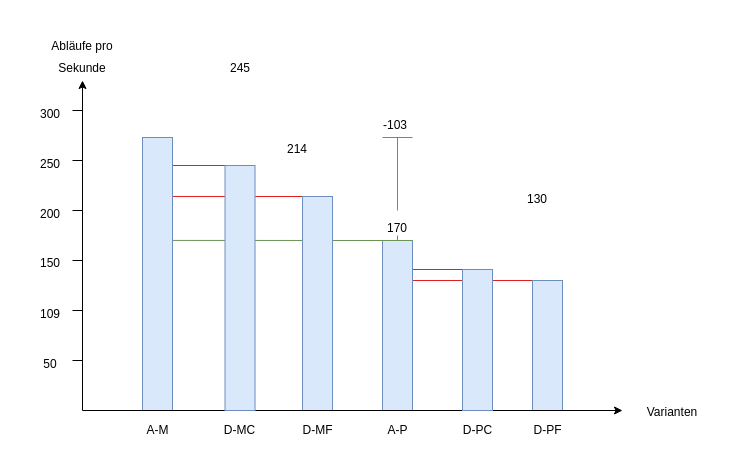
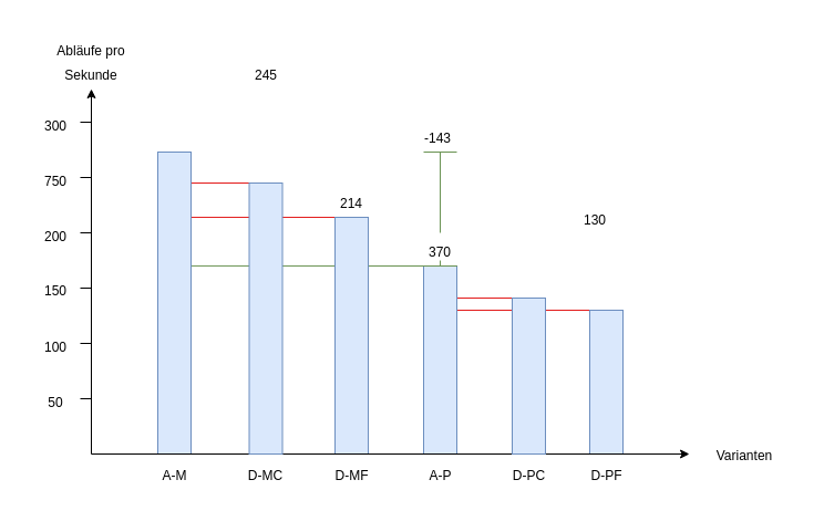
- <mxCell id="39" value="-103" style="text;html=1;strokeColor=none;fillColor=none;align=center;verticalAlign=middle;whiteSpace=wrap;rounded=0;" parent="1" vertex="1"><mxGeometry x="365" y="115" width="60" height="20" as="geometry" /></mxCell>
+ <mxCell id="39" value="-143" style="text;html=1;strokeColor=none;fillColor=none;align=center;verticalAlign=middle;whiteSpace=wrap;rounded=0;" parent="1" vertex="1"><mxGeometry x="365" y="115" width="60" height="20" as="geometry" /></mxCell>
- <mxCell id="18" value="214" style="text;html=1;strokeColor=none;fillColor=none;align=center;verticalAlign=middle;whiteSpace=wrap;rounded=0;" parent="1" vertex="1"><mxGeometry x="267.02" y="139" width="60" height="20" as="geometry" /></mxCell>
+ <mxCell id="18" value="214" style="text;html=1;strokeColor=none;fillColor=none;align=center;verticalAlign=middle;whiteSpace=wrap;rounded=0;" parent="1" vertex="1"><mxGeometry x="287.02" y="174" width="60" height="20" as="geometry" /></mxCell>
- <mxCell id="6" value="250" style="text;html=1;strokeColor=none;fillColor=none;align=center;verticalAlign=middle;whiteSpace=wrap;rounded=0;" parent="1" vertex="1"><mxGeometry x="20" y="154" width="60" height="20" as="geometry" /></mxCell>
+ <mxCell id="6" value="750" style="text;html=1;strokeColor=none;fillColor=none;align=center;verticalAlign=middle;whiteSpace=wrap;rounded=0;" parent="1" vertex="1"><mxGeometry x="20" y="154" width="60" height="20" as="geometry" /></mxCell>
- <mxCell id="43" value="170" style="text;html=1;strokeColor=none;fillColor=none;align=center;verticalAlign=middle;whiteSpace=wrap;rounded=0;" parent="1" vertex="1"><mxGeometry x="367" y="218" width="60" height="20" as="geometry" /></mxCell>
+ <mxCell id="43" value="370" style="text;html=1;strokeColor=none;fillColor=none;align=center;verticalAlign=middle;whiteSpace=wrap;rounded=0;" parent="1" vertex="1"><mxGeometry x="367" y="218" width="60" height="20" as="geometry" /></mxCell>
- <mxCell id="3" value="109" style="text;html=1;strokeColor=none;fillColor=none;align=center;verticalAlign=middle;whiteSpace=wrap;rounded=0;" parent="1" vertex="1"><mxGeometry x="20" y="304" width="60" height="20" as="geometry" /></mxCell>
+ <mxCell id="3" value="100" style="text;html=1;strokeColor=none;fillColor=none;align=center;verticalAlign=middle;whiteSpace=wrap;rounded=0;" parent="1" vertex="1"><mxGeometry x="20" y="304" width="60" height="20" as="geometry" /></mxCell>
